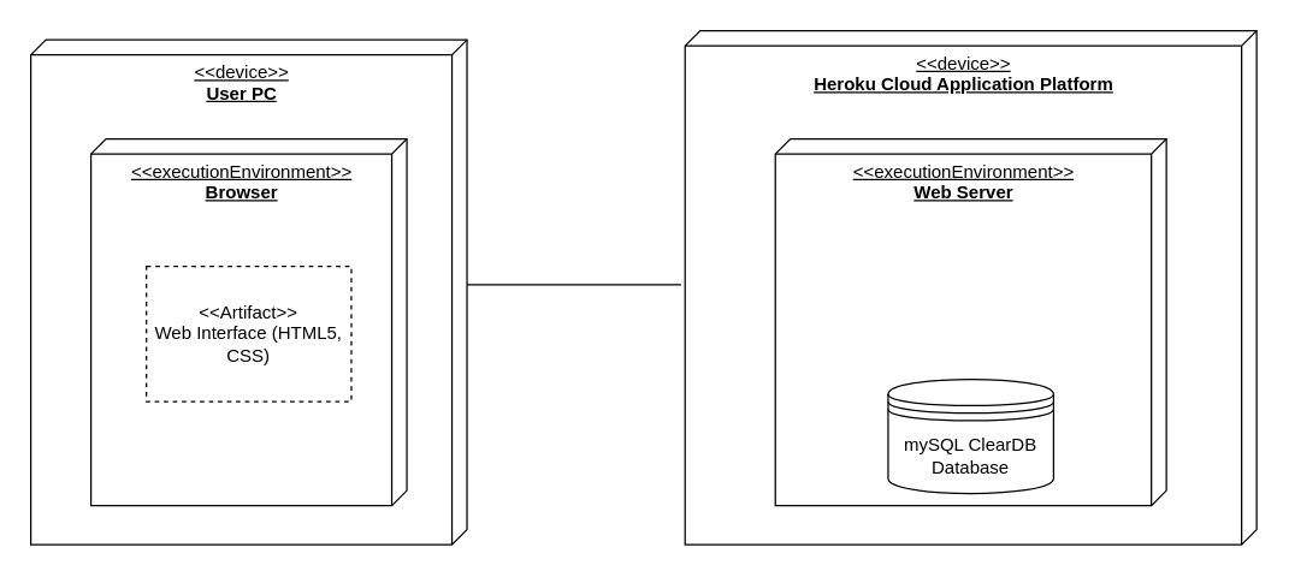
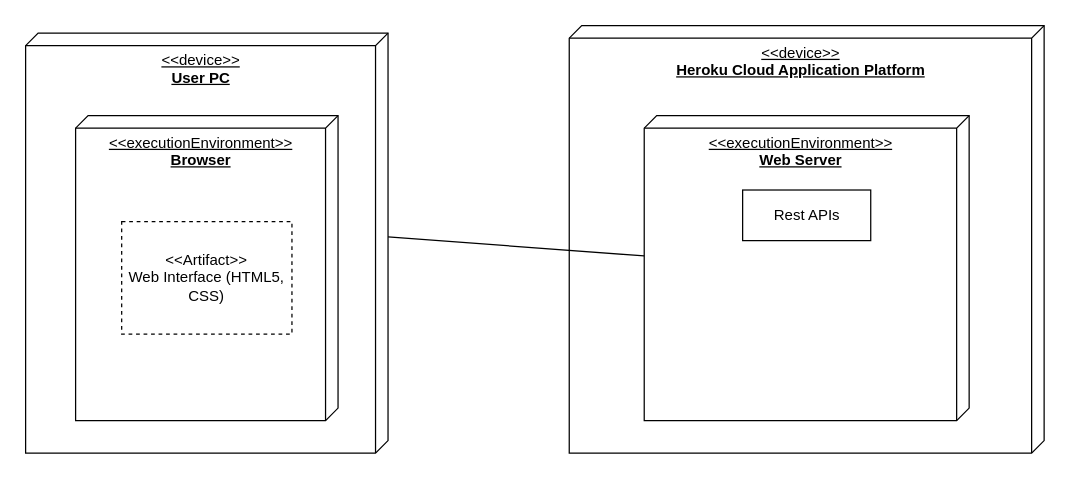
+ <mxCell id="8" value="Rest APIs" style="rounded=0;whiteSpace=wrap;html=1;" vertex="1" parent="1"><mxGeometry x="593.75" y="151.5" width="102.5" height="40.5" as="geometry" /></mxCell>
- <mxCell id="4" style="rounded=0;orthogonalLoop=1;jettySize=auto;html=1;exitX=0;exitY=0;exitDx=163;exitDy=0;exitPerimeter=0;entryX=0.494;entryY=1.007;entryDx=0;entryDy=0;entryPerimeter=0;endArrow=none;endFill=0;" edge="1" parent="1" source="5" target="2"><mxGeometry relative="1" as="geometry"><mxPoint x="450" y="157" as="targetPoint" /></mxGeometry></mxCell>
+ <mxCell id="4" style="rounded=0;orthogonalLoop=1;jettySize=auto;html=1;exitX=0;exitY=0;exitDx=163;exitDy=0;exitPerimeter=0;endArrow=none;endFill=0;" edge="1" parent="1" source="5" target="3"><mxGeometry relative="1" as="geometry"><mxPoint x="450" y="157" as="targetPoint" /></mxGeometry></mxCell>
- <mxCell id="6" value="mySQL ClearDB Database" style="shape=datastore;whiteSpace=wrap;html=1;" vertex="1" parent="1"><mxGeometry x="590" y="252" width="110" height="76" as="geometry" /></mxCell>
